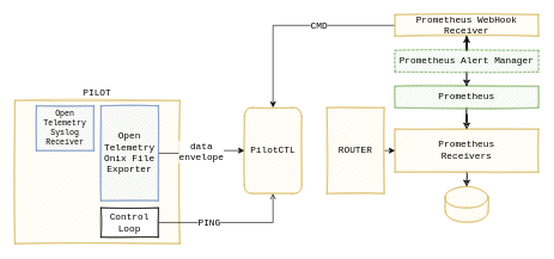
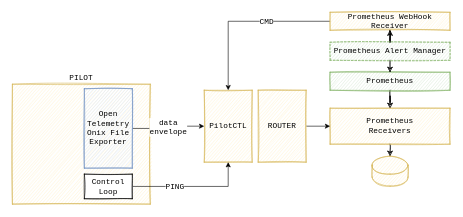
- <mxCell id="4" value="Open&lt;br style=&quot;font-size: 11px;&quot;&gt;Telemetry&lt;br style=&quot;font-size: 11px;&quot;&gt;Syslog&lt;br style=&quot;font-size: 11px;&quot;&gt;Receiver" style="rounded=0;whiteSpace=wrap;html=1;fontFamily=Courier New;fontSize=11;fillColor=#dae8fc;strokeColor=#6c8ebf;sketch=1;" parent="1" vertex="1"><mxGeometry x="50" y="147.5" width="80" height="62.5" as="geometry" /></mxCell>
- <mxCell id="3" value="PilotCTL" style="whiteSpace=wrap;html=1;fontFamily=Courier New;fontSize=13;fillColor=#fff2cc;strokeColor=#d6b656;sketch=1;rounded=1;" parent="1" vertex="1"><mxGeometry x="340" y="150" width="80" height="120" as="geometry" /></mxCell>
+ <mxCell id="3" value="PilotCTL" style="rounded=0;whiteSpace=wrap;html=1;fontFamily=Courier New;fontSize=13;fillColor=#fff2cc;strokeColor=#d6b656;sketch=1;" parent="1" vertex="1"><mxGeometry x="340" y="150" width="80" height="120" as="geometry" /></mxCell>
- <mxCell id="13" value="ROUTER" style="rounded=0;whiteSpace=wrap;html=1;fontFamily=Courier New;fontSize=13;fillColor=#fff2cc;strokeColor=#d6b656;sketch=1;" parent="1" vertex="1"><mxGeometry x="455" y="150" width="80" height="120" as="geometry" /></mxCell>
+ <mxCell id="13" value="ROUTER" style="rounded=0;whiteSpace=wrap;html=1;fontFamily=Courier New;fontSize=13;fillColor=#fff2cc;strokeColor=#d6b656;sketch=1;" parent="1" vertex="1"><mxGeometry x="430" y="150" width="80" height="120" as="geometry" /></mxCell>
- <mxCell id="14" style="edgeStyle=orthogonalEdgeStyle;rounded=0;orthogonalLoop=1;jettySize=auto;html=1;exitX=1;exitY=0.5;exitDx=0;exitDy=0;entryX=0.5;entryY=1;entryDx=0;entryDy=0;fontFamily=Courier New;fontSize=13;endArrow=open;" parent="1" source="16" target="3" edge="1"><mxGeometry relative="1" as="geometry"><mxPoint x="320" y="400" as="targetPoint" /></mxGeometry></mxCell>
+ <mxCell id="14" style="edgeStyle=orthogonalEdgeStyle;rounded=0;orthogonalLoop=1;jettySize=auto;html=1;exitX=1;exitY=0.5;exitDx=0;exitDy=0;entryX=0.5;entryY=1;entryDx=0;entryDy=0;fontFamily=Courier New;fontSize=13;" parent="1" source="16" target="3" edge="1"><mxGeometry relative="1" as="geometry"><mxPoint x="320" y="400" as="targetPoint" /></mxGeometry></mxCell>
